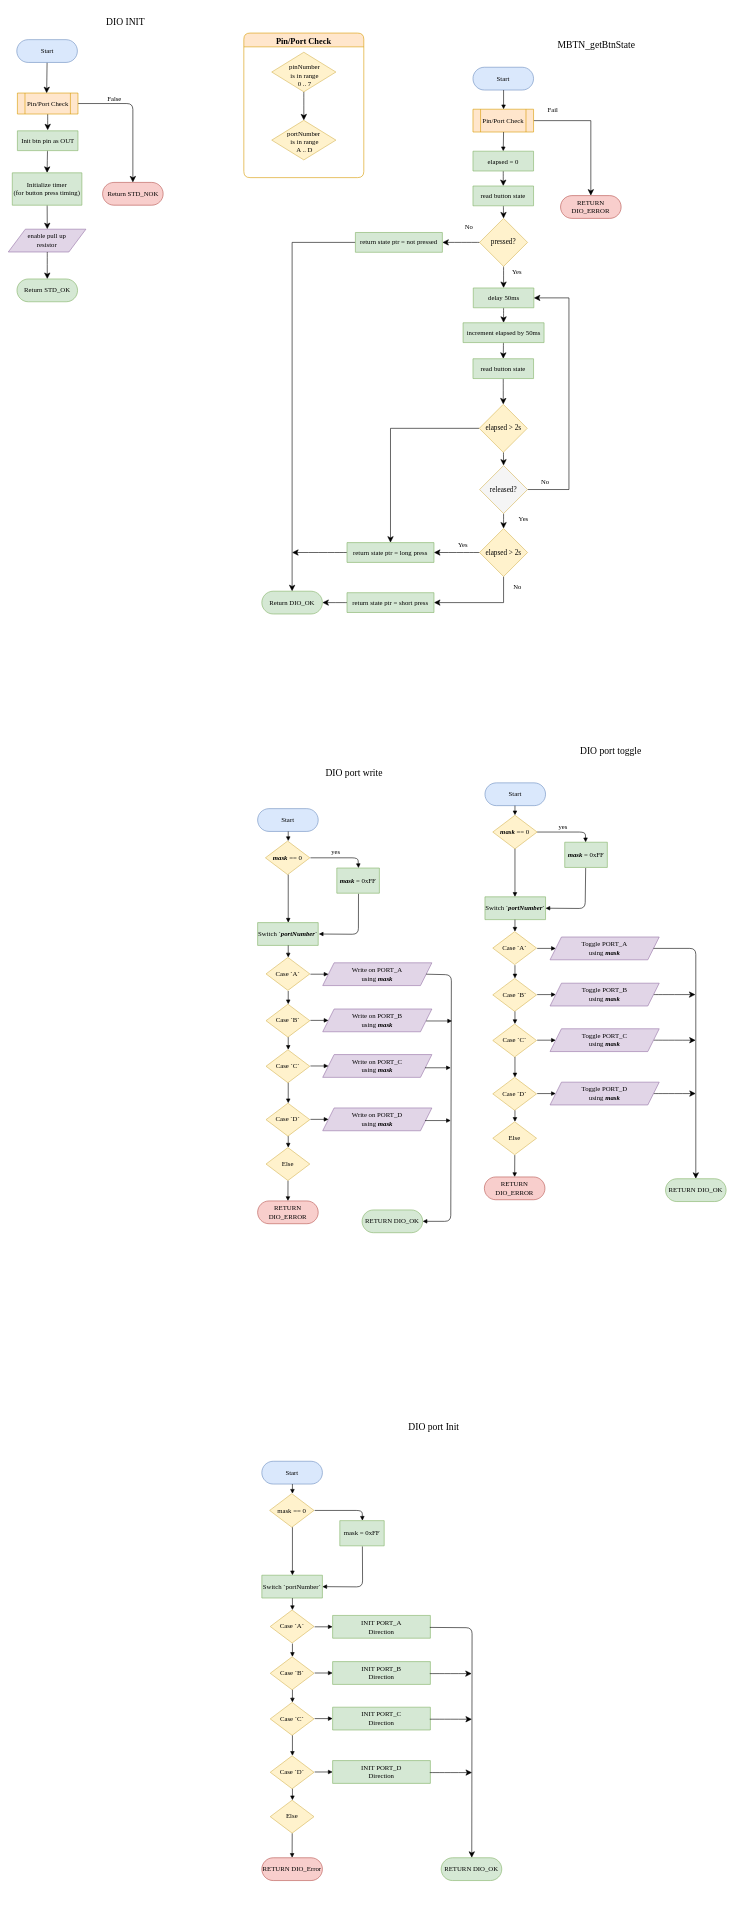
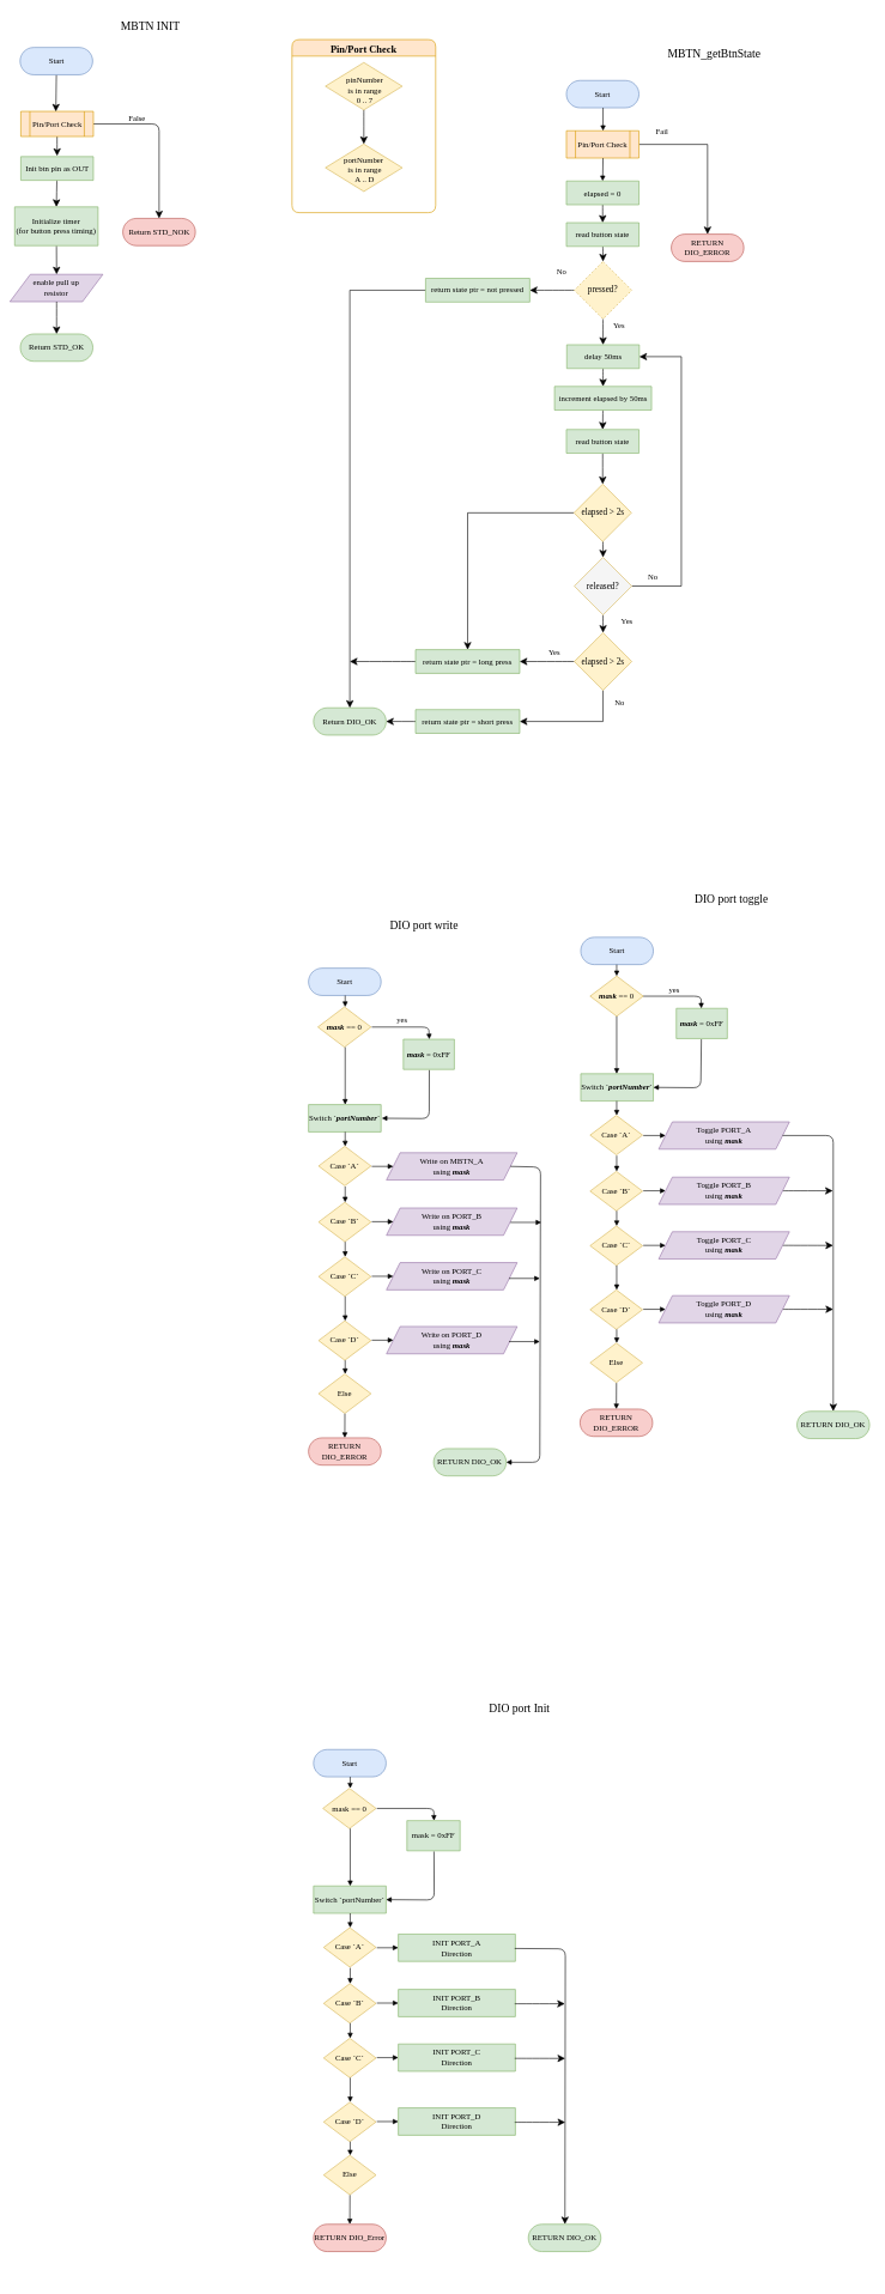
- <mxCell id="143" value="DIO INIT" style="text;html=1;strokeColor=none;fillColor=none;align=center;verticalAlign=middle;whiteSpace=wrap;rounded=0;fontSize=16;fontFamily=Calibri;" parent="1" vertex="1"><mxGeometry x="153.5" y="20" width="110" height="30" as="geometry" /></mxCell>
+ <mxCell id="143" value="MBTN INIT" style="text;html=1;strokeColor=none;fillColor=none;align=center;verticalAlign=middle;whiteSpace=wrap;rounded=0;fontSize=16;fontFamily=Calibri;" parent="1" vertex="1"><mxGeometry x="153.5" y="20" width="110" height="30" as="geometry" /></mxCell>
- <mxCell id="182" value="pressed?" style="rhombus;whiteSpace=wrap;html=1;fontSize=12;fontFamily=Calibri;fillColor=#fff2cc;strokeColor=#d6b656;" vertex="1" parent="1"><mxGeometry x="799" y="363" width="80" height="80" as="geometry" /></mxCell>
+ <mxCell id="182" value="pressed?" style="rhombus;whiteSpace=wrap;html=1;fontSize=12;fontFamily=Calibri;fillColor=#fff2cc;strokeColor=#d6b656;dashed=1;" vertex="1" parent="1"><mxGeometry x="799" y="363" width="80" height="80" as="geometry" /></mxCell>
- <mxCell id="19" value="&lt;div style=&quot;&quot;&gt;&lt;p style=&quot;text-align: center; margin: 0px; text-indent: 0px; vertical-align: middle; direction: ltr;&quot;&gt;&lt;font&gt;&lt;span style=&quot;font-size: 11.29px;&quot;&gt;Write on PORT_A&lt;br&gt;using &lt;b&gt;&lt;i&gt;mask&lt;/i&gt;&lt;/b&gt;&lt;/span&gt;&lt;/font&gt;&lt;/p&gt;&lt;/div&gt;" style="text;vsdxID=316;fillColor=none;gradientColor=none;strokeColor=none;spacingTop=-1;spacingBottom=-1;spacingLeft=-1;spacingRight=-1;points=[[1,0.5,0],[0.5,0.5,0],[0.5,0,0]];labelBackgroundColor=none;rounded=1;html=1;whiteSpace=wrap;verticalAlign=middle;align=center;overflow=width;;html=1;fontColor=#000000;fontFamily=Calibri;" parent="18" vertex="1"><mxGeometry x="27.25" y="-0.1" width="109.01" height="38.1" as="geometry" /></mxCell>
+ <mxCell id="19" value="&lt;div style=&quot;&quot;&gt;&lt;p style=&quot;text-align: center; margin: 0px; text-indent: 0px; vertical-align: middle; direction: ltr;&quot;&gt;&lt;font&gt;&lt;span style=&quot;font-size: 11.29px;&quot;&gt;Write on MBTN_A&lt;br&gt;using &lt;b&gt;&lt;i&gt;mask&lt;/i&gt;&lt;/b&gt;&lt;/span&gt;&lt;/font&gt;&lt;/p&gt;&lt;/div&gt;" style="text;vsdxID=316;fillColor=none;gradientColor=none;strokeColor=none;spacingTop=-1;spacingBottom=-1;spacingLeft=-1;spacingRight=-1;points=[[1,0.5,0],[0.5,0.5,0],[0.5,0,0]];labelBackgroundColor=none;rounded=1;html=1;whiteSpace=wrap;verticalAlign=middle;align=center;overflow=width;;html=1;fontColor=#000000;fontFamily=Calibri;" parent="18" vertex="1"><mxGeometry x="27.25" y="-0.1" width="109.01" height="38.1" as="geometry" /></mxCell>
